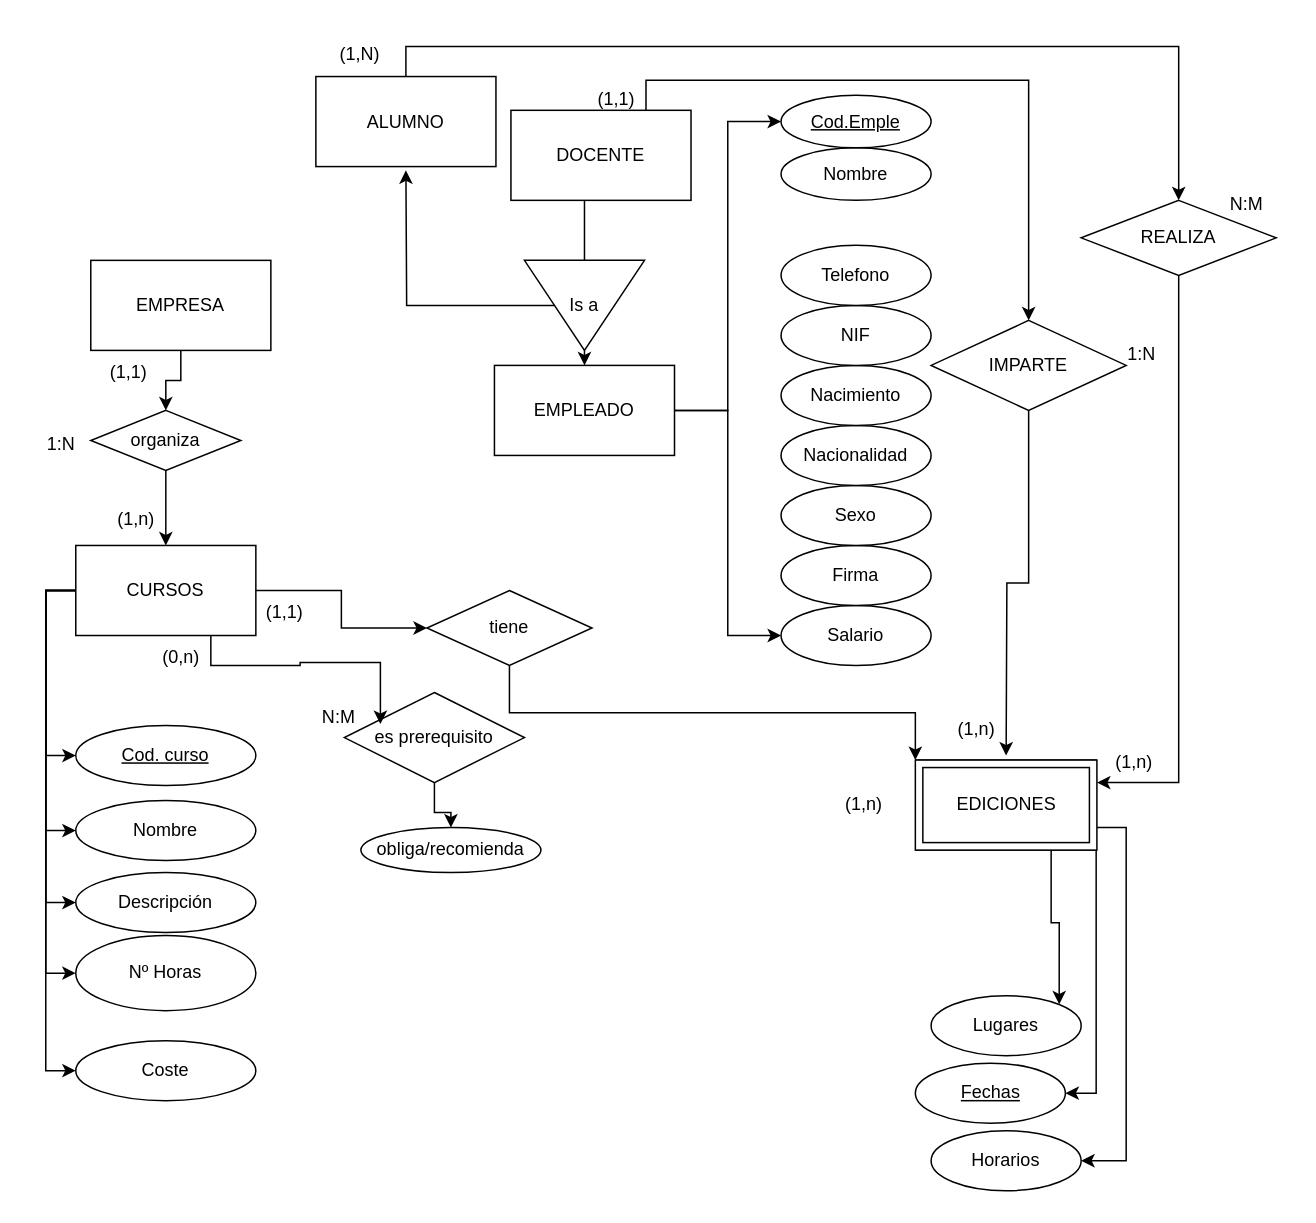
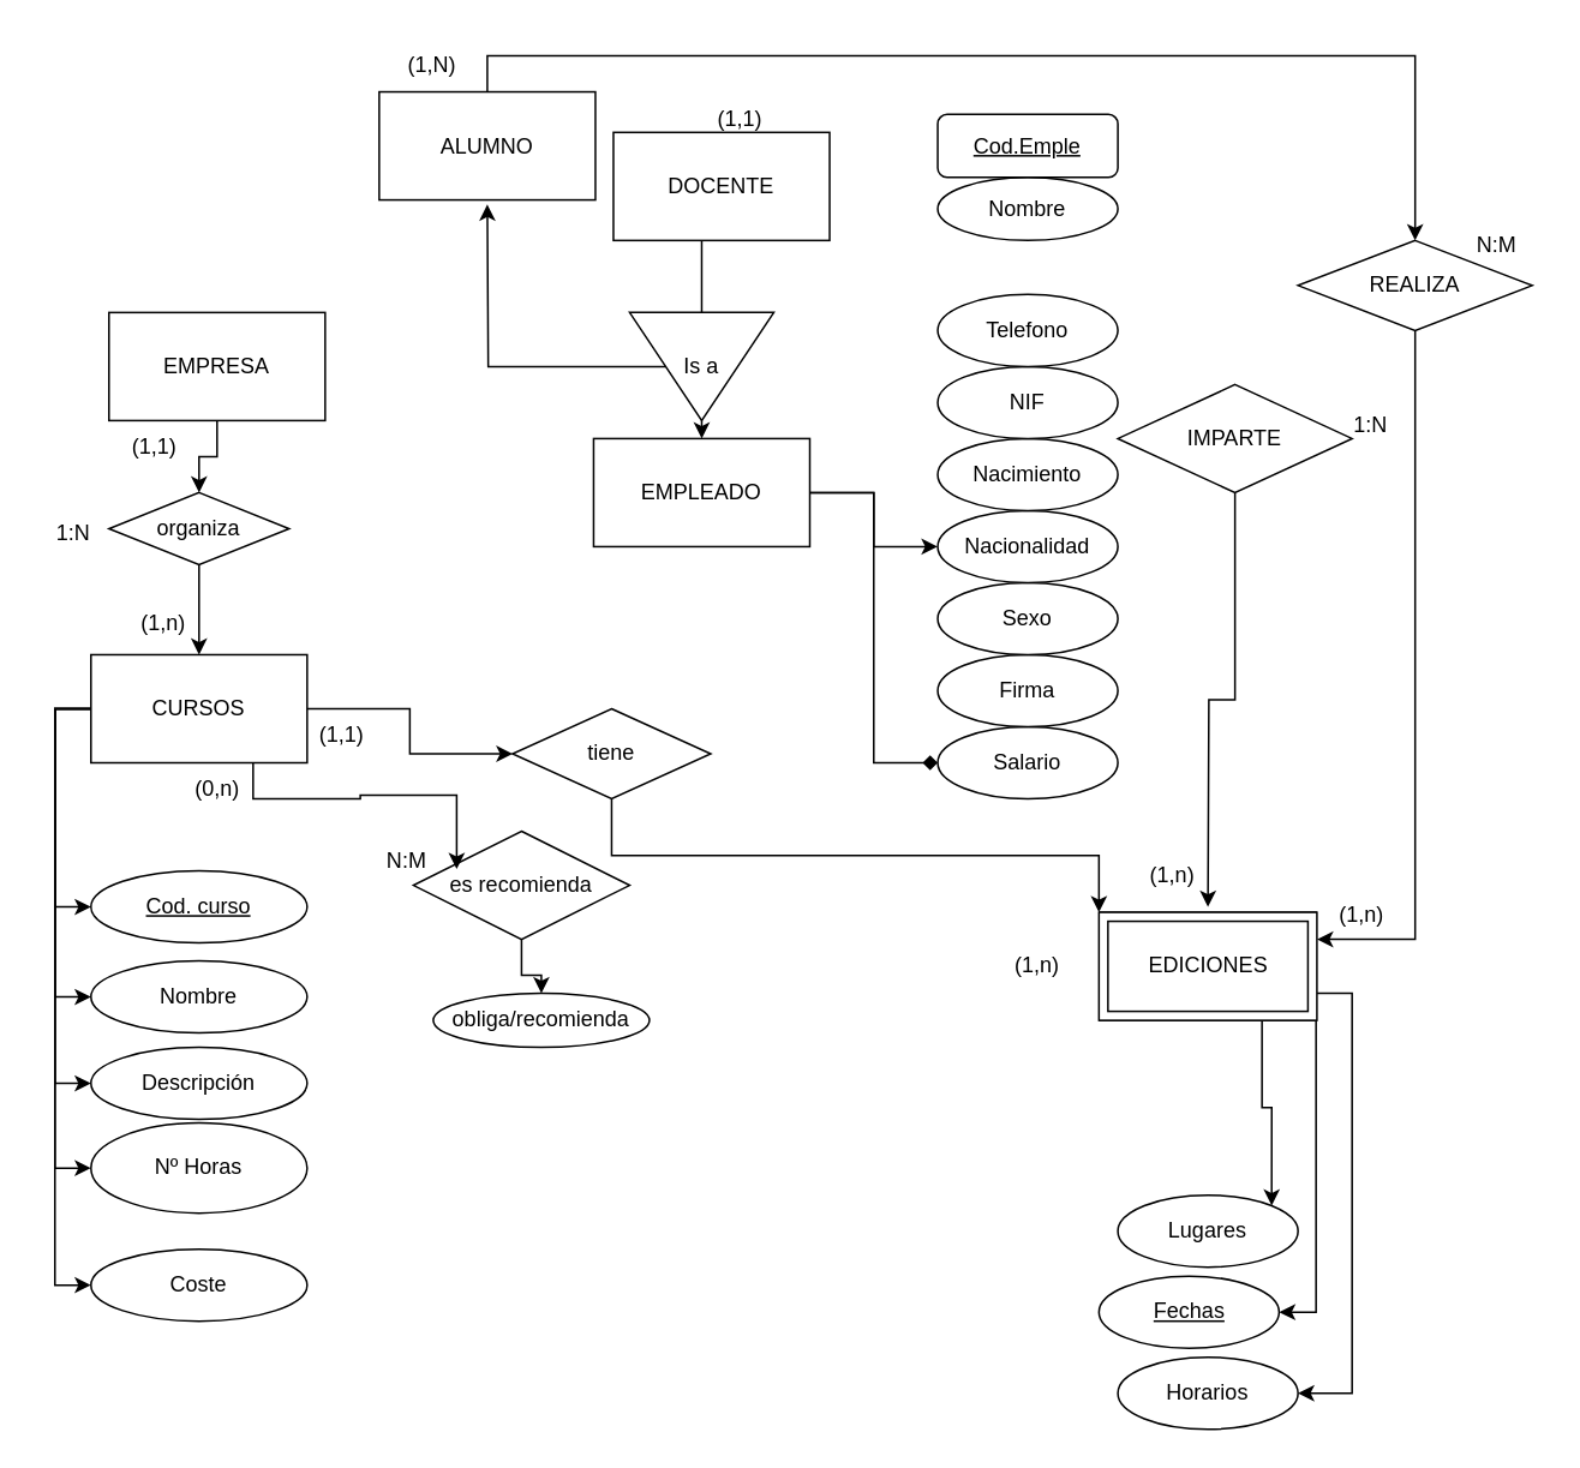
- <mxCell id="57" value="" style="edgeStyle=orthogonalEdgeStyle;rounded=0;orthogonalLoop=1;jettySize=auto;html=1;exitX=0.75;exitY=0;exitDx=0;exitDy=0;" edge="1" parent="1" source="56" target="59"><mxGeometry relative="1" as="geometry"><mxPoint x="680" y="505" as="targetPoint" /><mxPoint x="435" y="13" as="sourcePoint" /></mxGeometry></mxCell>
- <mxCell id="25" value="&lt;u&gt;Cod.Emple&lt;/u&gt;" style="ellipse;whiteSpace=wrap;html=1;align=center;" vertex="1" parent="1"><mxGeometry x="520" y="63" width="100" height="35" as="geometry" /></mxCell>
+ <mxCell id="25" value="&lt;u&gt;Cod.Emple&lt;/u&gt;" style="whiteSpace=wrap;html=1;align=center;rounded=1;" vertex="1" parent="1"><mxGeometry x="520" y="63" width="100" height="35" as="geometry" /></mxCell>
- <mxCell id="21" style="edgeStyle=orthogonalEdgeStyle;rounded=0;orthogonalLoop=1;jettySize=auto;html=1;exitX=1;exitY=0.5;exitDx=0;exitDy=0;entryX=0;entryY=0.5;entryDx=0;entryDy=0;" edge="1" parent="1" source="23" target="25"><mxGeometry relative="1" as="geometry" /></mxCell>
+ <mxCell id="21" style="edgeStyle=orthogonalEdgeStyle;rounded=0;orthogonalLoop=1;jettySize=auto;html=1;exitX=1;exitY=0.5;exitDx=0;exitDy=0;" edge="1" parent="1" source="23" target="29"><mxGeometry relative="1" as="geometry" /></mxCell>
- <mxCell id="22" style="edgeStyle=orthogonalEdgeStyle;rounded=0;orthogonalLoop=1;jettySize=auto;html=1;exitX=1;exitY=0.5;exitDx=0;exitDy=0;entryX=0;entryY=0.5;entryDx=0;entryDy=0;" edge="1" parent="1" source="23" target="26"><mxGeometry relative="1" as="geometry" /></mxCell>
+ <mxCell id="22" style="edgeStyle=orthogonalEdgeStyle;rounded=0;orthogonalLoop=1;jettySize=auto;html=1;exitX=1;exitY=0.5;exitDx=0;exitDy=0;entryX=0;entryY=0.5;entryDx=0;entryDy=0;endArrow=diamond;" edge="1" parent="1" source="23" target="26"><mxGeometry relative="1" as="geometry" /></mxCell>
- <mxCell id="40" value="es prerequisito" style="shape=rhombus;perimeter=rhombusPerimeter;whiteSpace=wrap;html=1;align=center;" vertex="1" parent="1"><mxGeometry x="229" y="461" width="120" height="60" as="geometry" /></mxCell>
+ <mxCell id="40" value="es recomienda" style="shape=rhombus;perimeter=rhombusPerimeter;whiteSpace=wrap;html=1;align=center;" vertex="1" parent="1"><mxGeometry x="229" y="461" width="120" height="60" as="geometry" /></mxCell>
